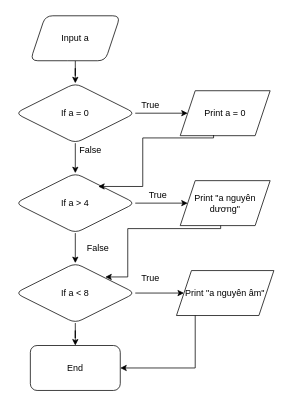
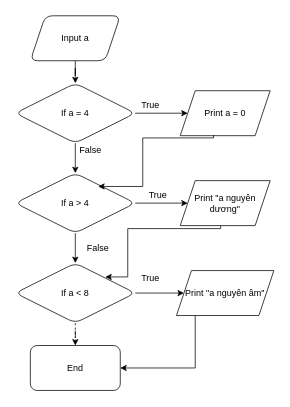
- <mxCell id="6" value="If a = 0" style="rhombus;whiteSpace=wrap;html=1;rounded=1;" vertex="1" parent="1"><mxGeometry x="20" y="110" width="160" height="80" as="geometry" /></mxCell>
+ <mxCell id="6" value="If a = 4" style="rhombus;whiteSpace=wrap;html=1;rounded=1;" vertex="1" parent="1"><mxGeometry x="20" y="110" width="160" height="80" as="geometry" /></mxCell>
- <mxCell id="16" value="" style="edgeStyle=orthogonalEdgeStyle;rounded=0;orthogonalLoop=1;jettySize=auto;html=1;" edge="1" parent="1" source="17" target="21"><mxGeometry relative="1" as="geometry" /></mxCell>
+ <mxCell id="16" value="" style="edgeStyle=orthogonalEdgeStyle;rounded=0;orthogonalLoop=1;jettySize=auto;html=1;dashed=1;" edge="1" parent="1" source="17" target="21"><mxGeometry relative="1" as="geometry" /></mxCell>
